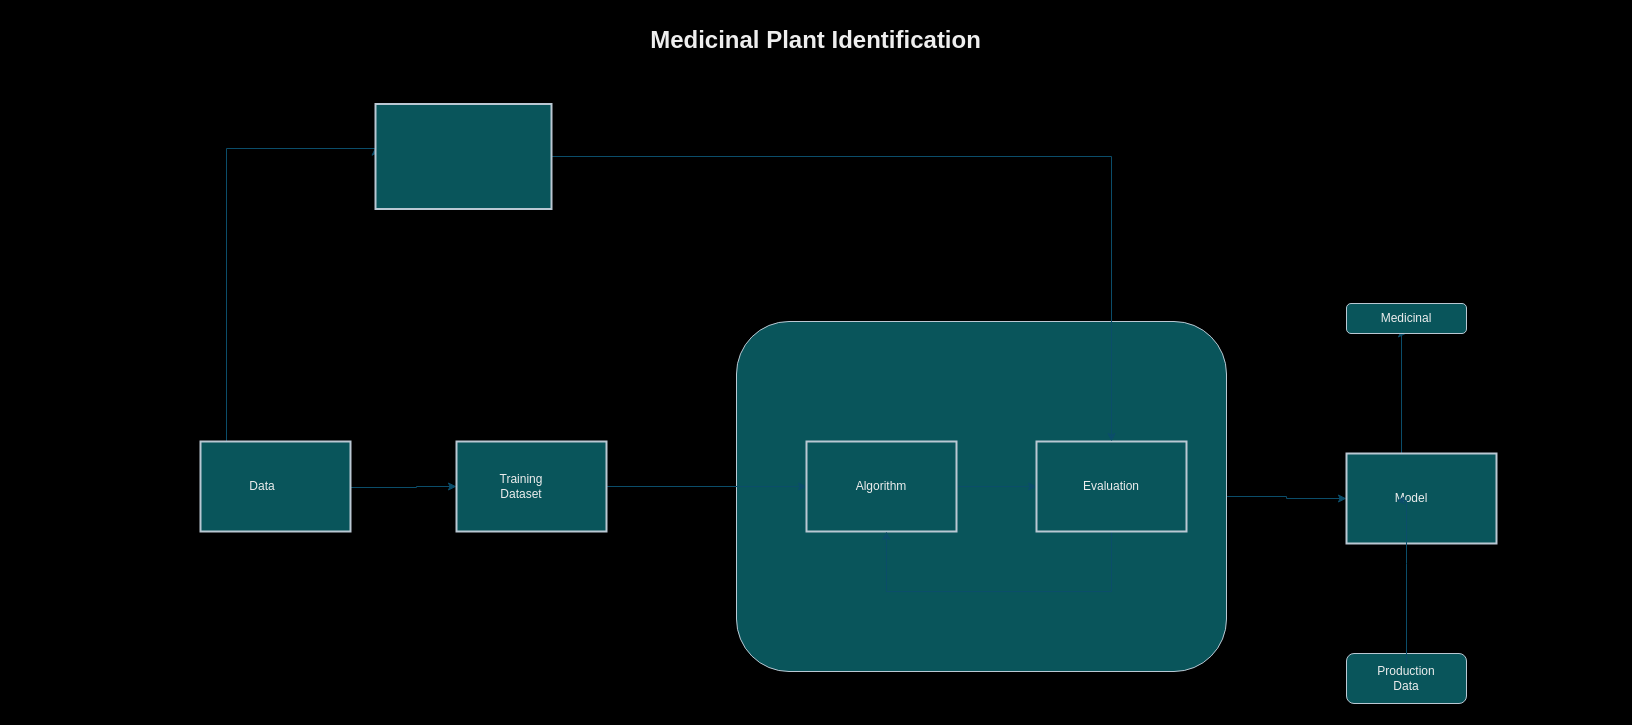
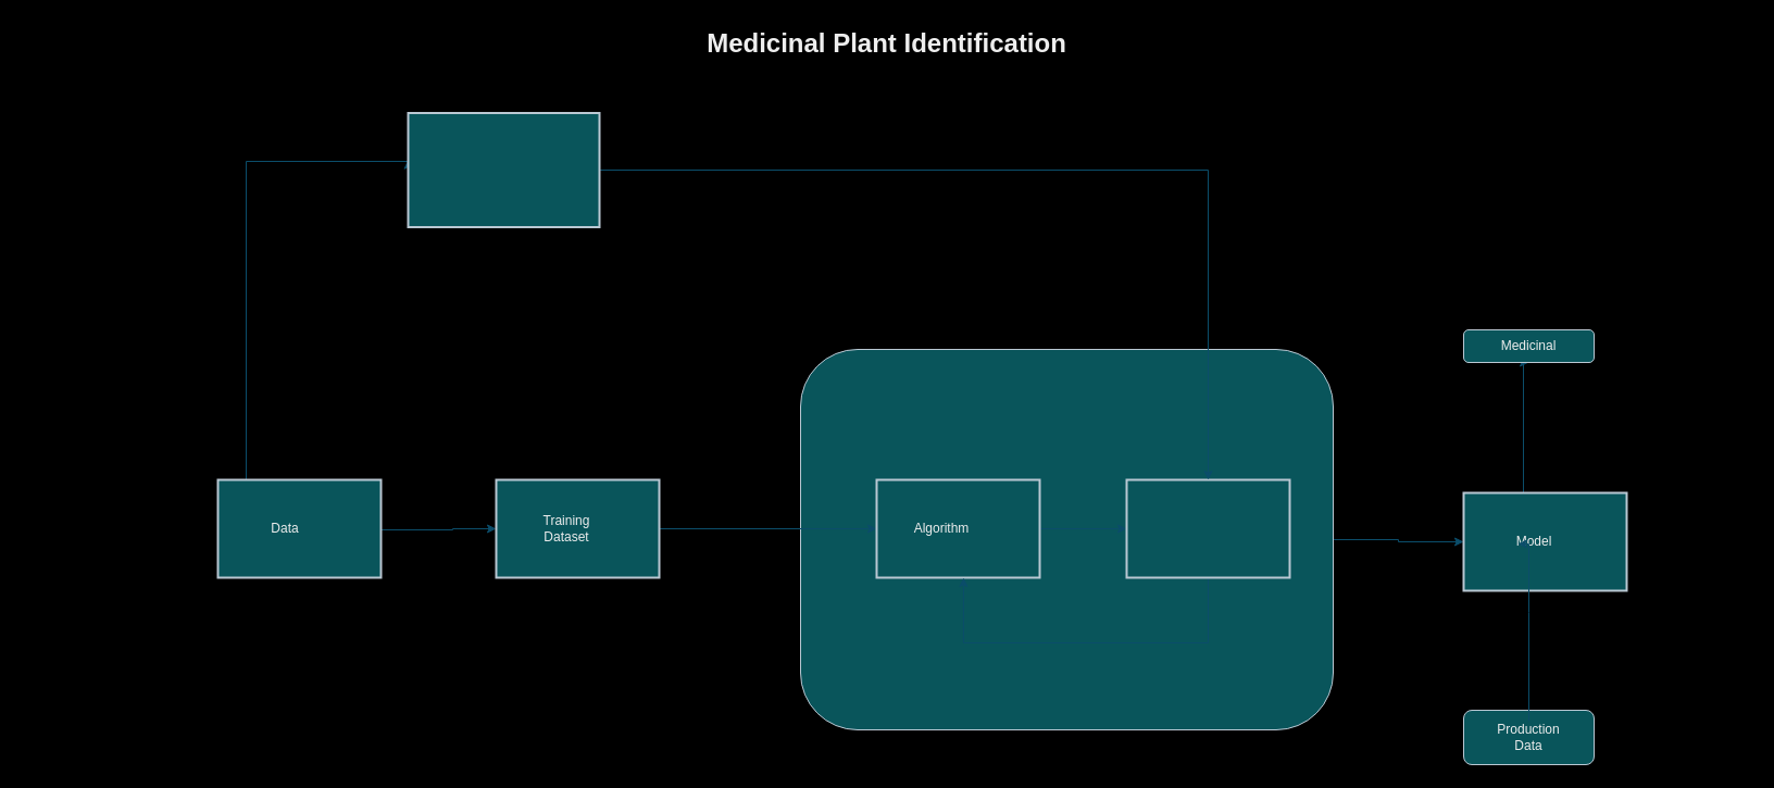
- <mxCell id="14" value="Algorithm" style="text;html=1;strokeColor=none;fillColor=none;align=center;verticalAlign=middle;whiteSpace=wrap;rounded=0;labelBackgroundColor=none;fontColor=#EEEEEE;" parent="1" vertex="1"><mxGeometry x="851" y="471" width="60" height="30" as="geometry" /></mxCell>
+ <mxCell id="14" value="Algorithm" style="text;html=1;strokeColor=none;fillColor=none;align=center;verticalAlign=middle;whiteSpace=wrap;rounded=0;labelBackgroundColor=none;fontColor=#EEEEEE;" parent="1" vertex="1"><mxGeometry x="836" y="471" width="60" height="30" as="geometry" /></mxCell>
- <mxCell id="17" value="Evaluation" style="text;html=1;strokeColor=none;fillColor=none;align=center;verticalAlign=middle;whiteSpace=wrap;rounded=0;labelBackgroundColor=none;fontColor=#EEEEEE;" parent="1" vertex="1"><mxGeometry x="1081" y="471" width="60" height="30" as="geometry" /></mxCell>
